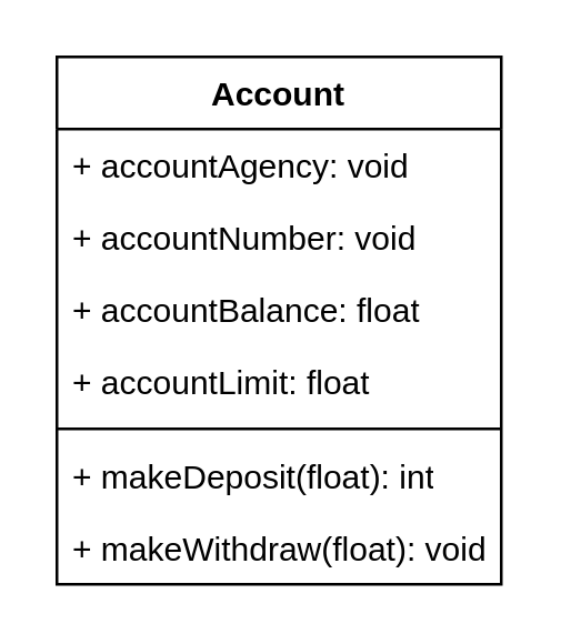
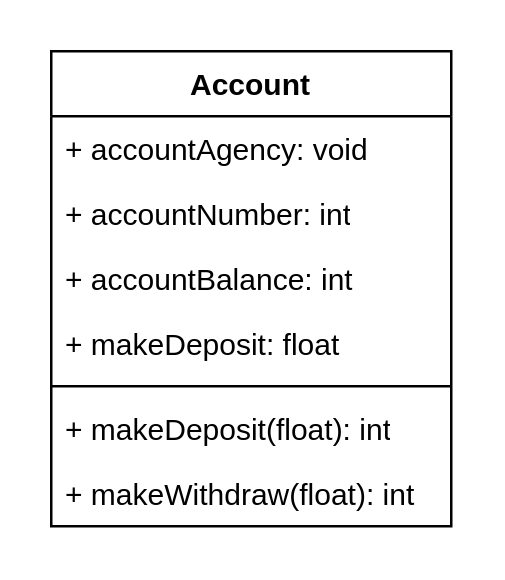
- <mxCell id="4" value="+ accountNumber: void" style="text;strokeColor=none;fillColor=none;align=left;verticalAlign=top;spacingLeft=4;spacingRight=4;overflow=hidden;rotatable=0;points=[[0,0.5],[1,0.5]];portConstraint=eastwest;whiteSpace=wrap;html=1;" vertex="1" parent="2"><mxGeometry y="52" width="160" height="26" as="geometry" /></mxCell>
+ <mxCell id="4" value="+ accountNumber: int" style="text;strokeColor=none;fillColor=none;align=left;verticalAlign=top;spacingLeft=4;spacingRight=4;overflow=hidden;rotatable=0;points=[[0,0.5],[1,0.5]];portConstraint=eastwest;whiteSpace=wrap;html=1;" vertex="1" parent="2"><mxGeometry y="52" width="160" height="26" as="geometry" /></mxCell>
- <mxCell id="5" value="+ accountBalance: float" style="text;strokeColor=none;fillColor=none;align=left;verticalAlign=top;spacingLeft=4;spacingRight=4;overflow=hidden;rotatable=0;points=[[0,0.5],[1,0.5]];portConstraint=eastwest;whiteSpace=wrap;html=1;" vertex="1" parent="2"><mxGeometry y="78" width="160" height="26" as="geometry" /></mxCell>
+ <mxCell id="5" value="+ accountBalance: int" style="text;strokeColor=none;fillColor=none;align=left;verticalAlign=top;spacingLeft=4;spacingRight=4;overflow=hidden;rotatable=0;points=[[0,0.5],[1,0.5]];portConstraint=eastwest;whiteSpace=wrap;html=1;" vertex="1" parent="2"><mxGeometry y="78" width="160" height="26" as="geometry" /></mxCell>
- <mxCell id="6" value="+ accountLimit: float" style="text;strokeColor=none;fillColor=none;align=left;verticalAlign=top;spacingLeft=4;spacingRight=4;overflow=hidden;rotatable=0;points=[[0,0.5],[1,0.5]];portConstraint=eastwest;whiteSpace=wrap;html=1;" vertex="1" parent="2"><mxGeometry y="104" width="160" height="26" as="geometry" /></mxCell>
+ <mxCell id="6" value="+ makeDeposit: float" style="text;strokeColor=none;fillColor=none;align=left;verticalAlign=top;spacingLeft=4;spacingRight=4;overflow=hidden;rotatable=0;points=[[0,0.5],[1,0.5]];portConstraint=eastwest;whiteSpace=wrap;html=1;" vertex="1" parent="2"><mxGeometry y="104" width="160" height="26" as="geometry" /></mxCell>
- <mxCell id="9" value="+ makeWithdraw(float): void" style="text;strokeColor=none;fillColor=none;align=left;verticalAlign=top;spacingLeft=4;spacingRight=4;overflow=hidden;rotatable=0;points=[[0,0.5],[1,0.5]];portConstraint=eastwest;whiteSpace=wrap;html=1;" vertex="1" parent="2"><mxGeometry y="164" width="160" height="26" as="geometry" /></mxCell>
+ <mxCell id="9" value="+ makeWithdraw(float): int" style="text;strokeColor=none;fillColor=none;align=left;verticalAlign=top;spacingLeft=4;spacingRight=4;overflow=hidden;rotatable=0;points=[[0,0.5],[1,0.5]];portConstraint=eastwest;whiteSpace=wrap;html=1;" vertex="1" parent="2"><mxGeometry y="164" width="160" height="26" as="geometry" /></mxCell>
